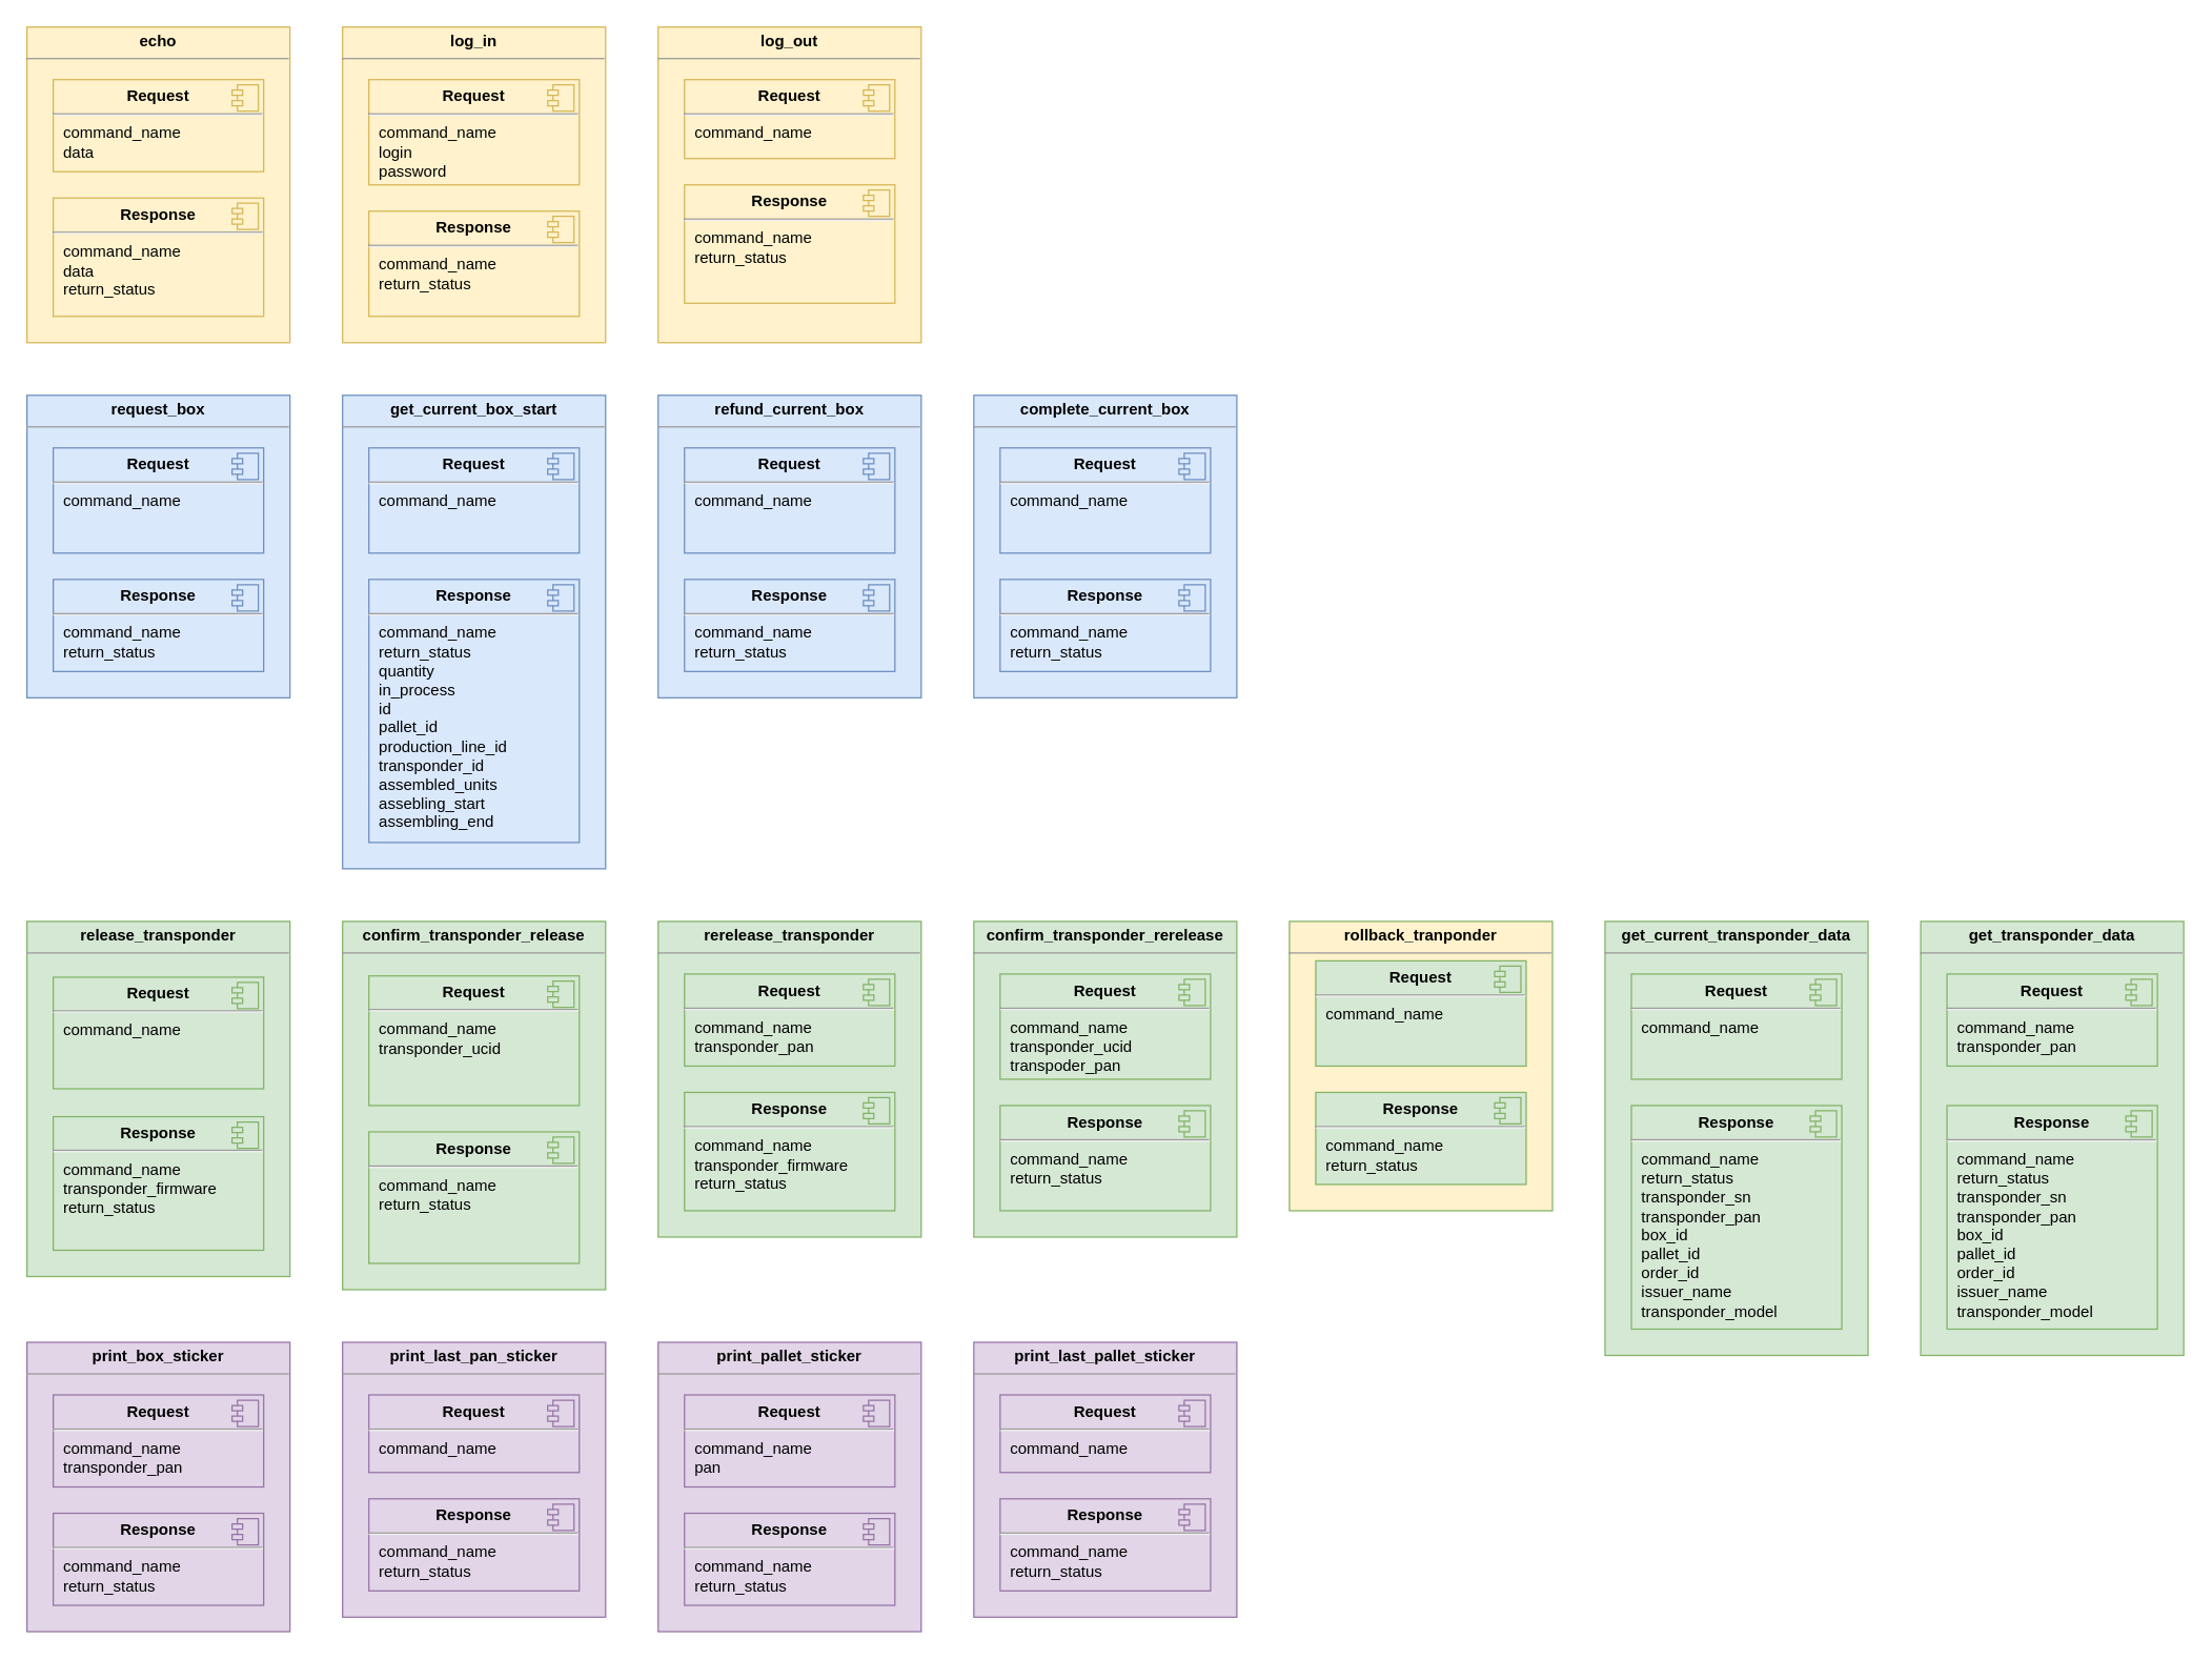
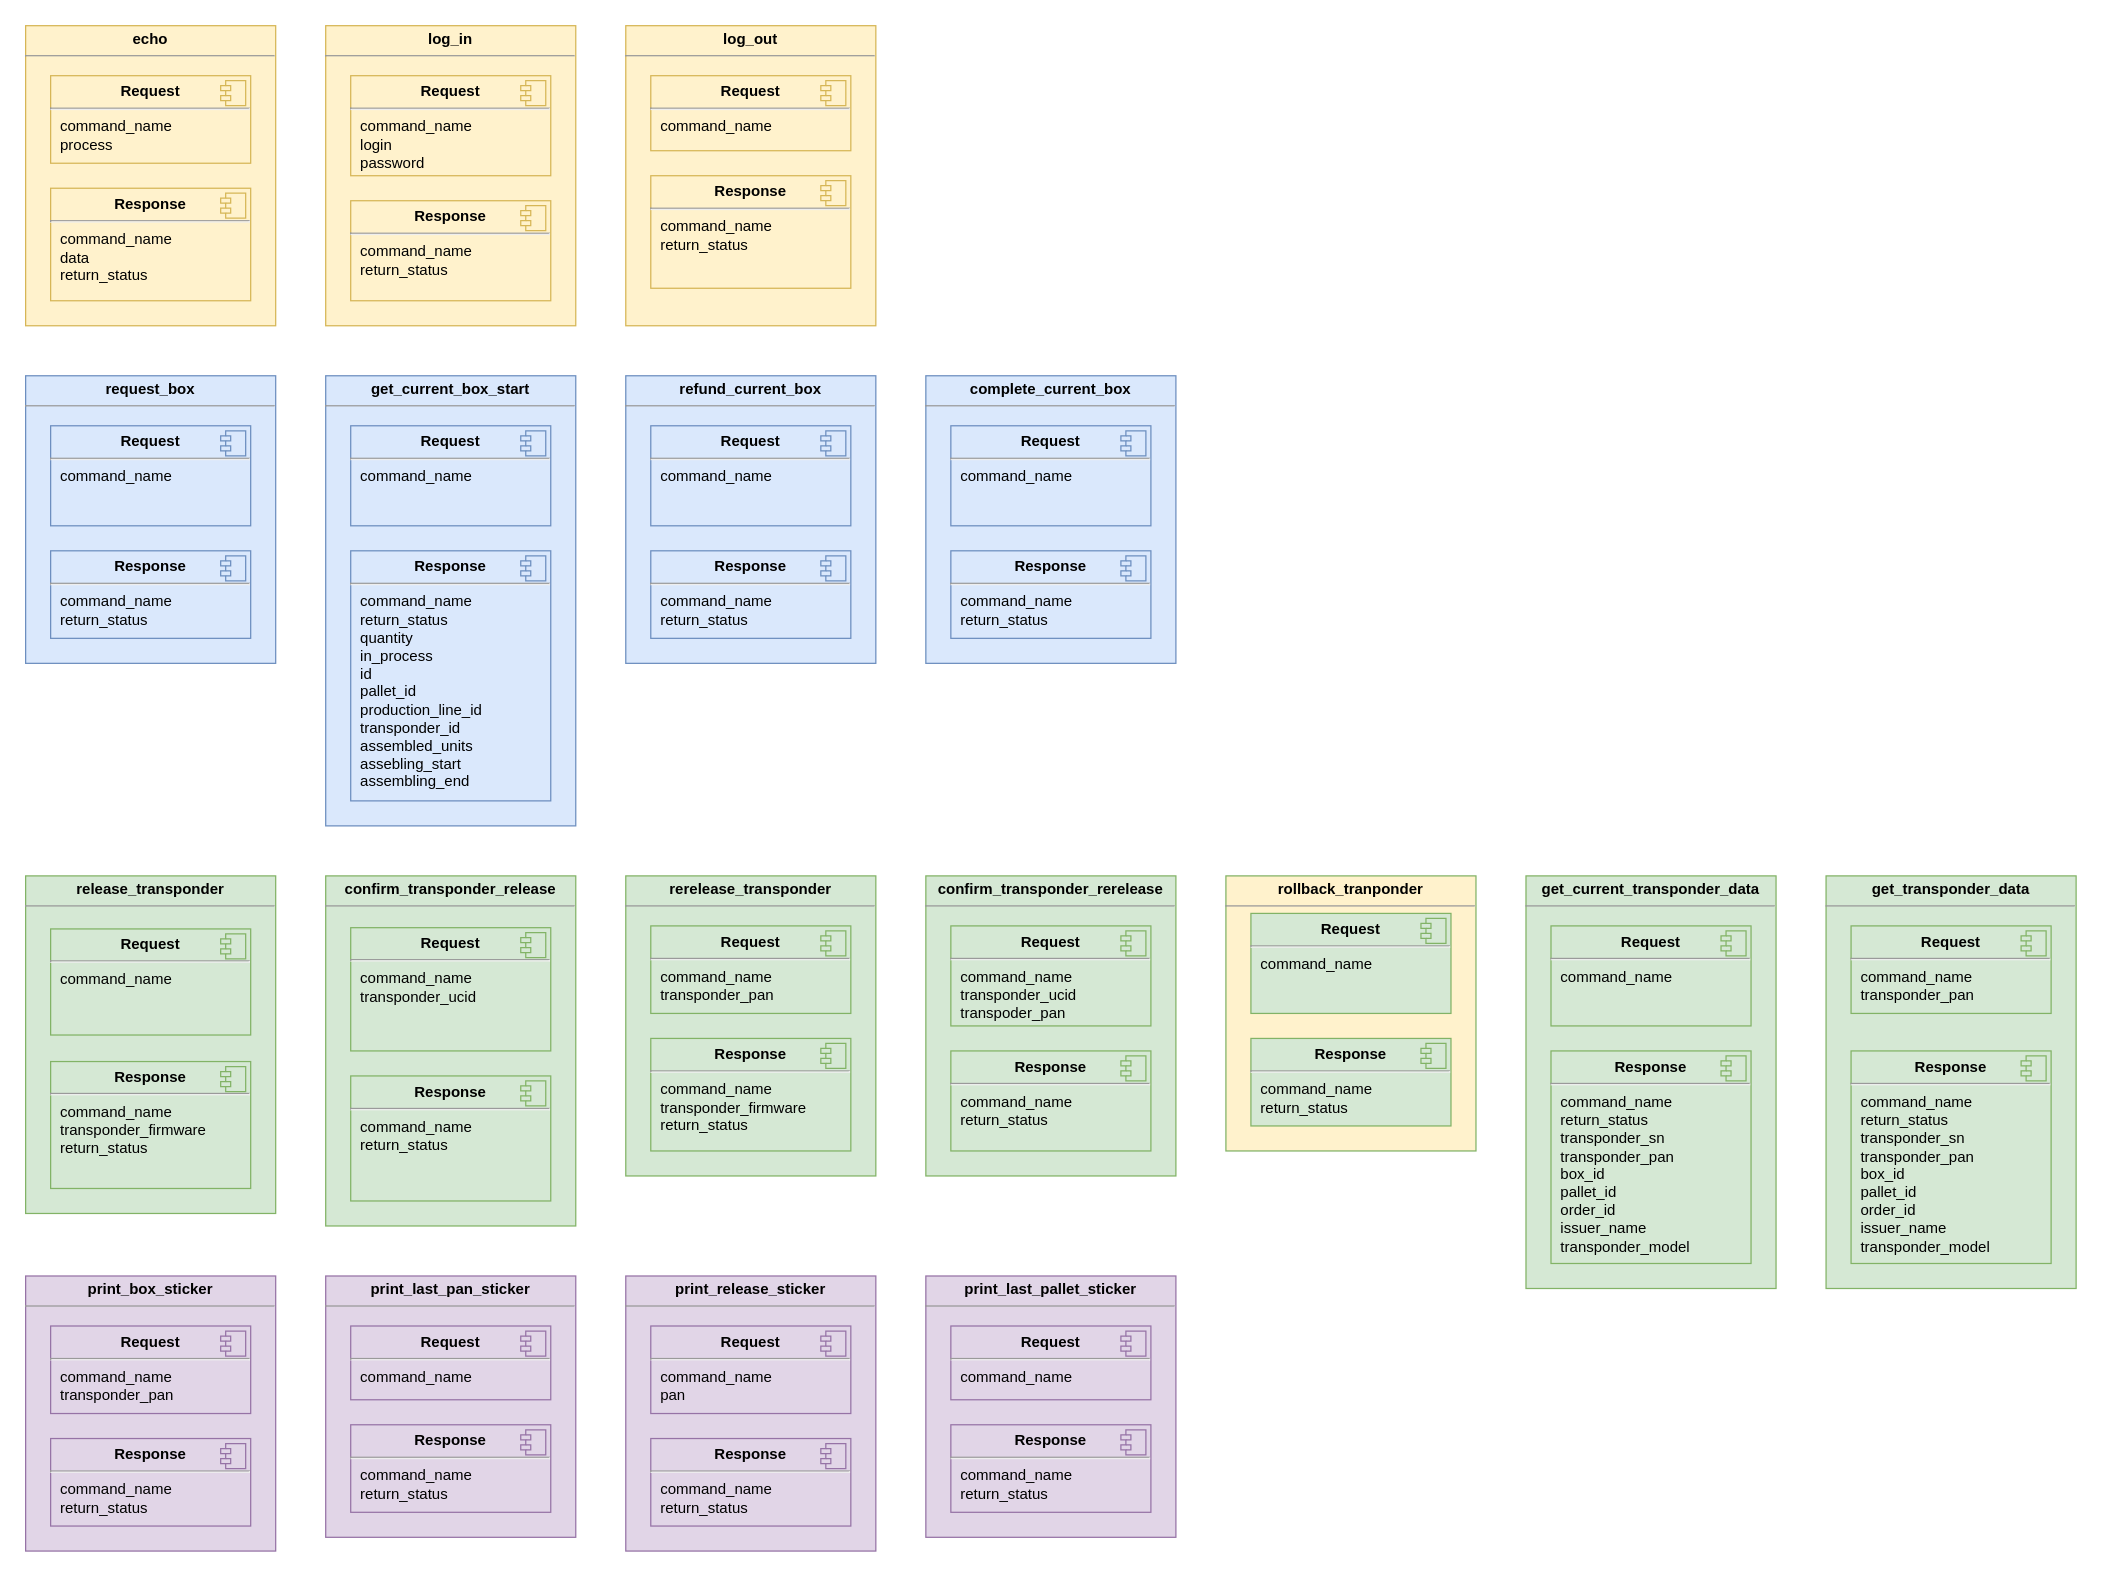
- <mxCell id="23" value="&lt;p style=&quot;margin: 0px ; margin-top: 6px ; text-align: center&quot;&gt;&lt;span style=&quot;text-align: left&quot;&gt;&lt;b&gt;Request&lt;/b&gt;&lt;/span&gt;&lt;br&gt;&lt;/p&gt;&lt;hr&gt;&lt;p style=&quot;margin: 0px ; margin-left: 8px&quot;&gt;command_name&lt;br&gt;&lt;/p&gt;&lt;p style=&quot;margin: 0px ; margin-left: 8px&quot;&gt;data&lt;/p&gt;&lt;p style=&quot;margin: 0px ; margin-left: 8px&quot;&gt;&lt;br&gt;&lt;/p&gt;" style="align=left;overflow=fill;html=1;dropTarget=0;fillColor=#fff2cc;strokeColor=#d6b656;" parent="1" vertex="1"><mxGeometry x="40" y="60" width="160" height="70" as="geometry" /></mxCell>
+ <mxCell id="23" value="&lt;p style=&quot;margin: 0px ; margin-top: 6px ; text-align: center&quot;&gt;&lt;span style=&quot;text-align: left&quot;&gt;&lt;b&gt;Request&lt;/b&gt;&lt;/span&gt;&lt;br&gt;&lt;/p&gt;&lt;hr&gt;&lt;p style=&quot;margin: 0px ; margin-left: 8px&quot;&gt;command_name&lt;br&gt;&lt;/p&gt;&lt;p style=&quot;margin: 0px ; margin-left: 8px&quot;&gt;process&lt;/p&gt;&lt;p style=&quot;margin: 0px ; margin-left: 8px&quot;&gt;&lt;br&gt;&lt;/p&gt;" style="align=left;overflow=fill;html=1;dropTarget=0;fillColor=#fff2cc;strokeColor=#d6b656;" parent="1" vertex="1"><mxGeometry x="40" y="60" width="160" height="70" as="geometry" /></mxCell>
- <mxCell id="32" value="&lt;p style=&quot;text-align: center ; margin: 4px 0px 0px&quot;&gt;&lt;b&gt;print_pallet_sticker&lt;/b&gt;&lt;/p&gt;&lt;hr size=&quot;1&quot;&gt;&lt;div style=&quot;height: 2px&quot;&gt;&lt;/div&gt;" style="verticalAlign=top;align=left;overflow=fill;fontSize=12;fontFamily=Helvetica;html=1;fillColor=#e1d5e7;strokeColor=#9673a6;" parent="1" vertex="1"><mxGeometry x="500" y="1020" width="200" height="220" as="geometry" /></mxCell>
+ <mxCell id="32" value="&lt;p style=&quot;text-align: center ; margin: 4px 0px 0px&quot;&gt;&lt;b&gt;print_release_sticker&lt;/b&gt;&lt;/p&gt;&lt;hr size=&quot;1&quot;&gt;&lt;div style=&quot;height: 2px&quot;&gt;&lt;/div&gt;" style="verticalAlign=top;align=left;overflow=fill;fontSize=12;fontFamily=Helvetica;html=1;fillColor=#e1d5e7;strokeColor=#9673a6;" parent="1" vertex="1"><mxGeometry x="500" y="1020" width="200" height="220" as="geometry" /></mxCell>
